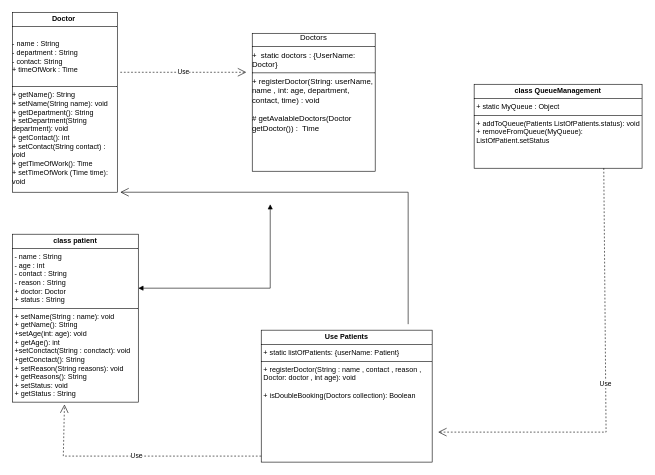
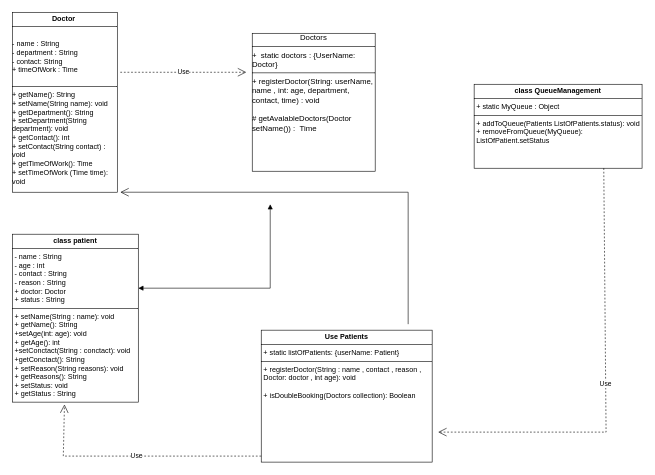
- <mxCell id="3" value="&lt;div align=&quot;center&quot;&gt;&lt;font style=&quot;font-size: 13px;&quot;&gt;Doctors&lt;/font&gt;&lt;/div&gt;&lt;p style=&quot;margin:0px;margin-top:4px;text-align:center;&quot;&gt;&lt;/p&gt;&lt;hr size=&quot;1&quot; style=&quot;border-style:solid;&quot;&gt;&lt;div&gt;&lt;font style=&quot;font-size: 13px;&quot;&gt;+&amp;nbsp; static doctors : {UserName: Doctor}&lt;/font&gt;&lt;/div&gt;&lt;p style=&quot;margin:0px;margin-left:4px;&quot;&gt;&lt;/p&gt;&lt;hr size=&quot;1&quot; style=&quot;border-style:solid;&quot;&gt;&lt;div&gt;&lt;font style=&quot;font-size: 13px;&quot;&gt;+ registerDoctor(String: userName, name , int: age, department, contact, time) : void&lt;/font&gt;&lt;/div&gt;&lt;div&gt;&lt;font style=&quot;font-size: 13px;&quot;&gt;&lt;br&gt;&lt;/font&gt;&lt;/div&gt;&lt;div&gt;&lt;font style=&quot;font-size: 13px;&quot;&gt;# getAvalableDoctors(Doctor getDoctor()) :&amp;nbsp; Time&lt;/font&gt;&lt;/div&gt;&lt;div&gt;&lt;font style=&quot;font-size: 13px;&quot;&gt;&lt;br&gt;&lt;/font&gt;&lt;/div&gt;&lt;div&gt;&lt;font style=&quot;font-size: 13px;&quot;&gt;&amp;nbsp;&lt;/font&gt;&lt;/div&gt;&lt;p style=&quot;margin:0px;margin-left:4px;&quot;&gt;&lt;/p&gt;" style="verticalAlign=top;align=left;overflow=fill;html=1;whiteSpace=wrap;" vertex="1" parent="1"><mxGeometry x="420" y="55" width="205" height="230" as="geometry" /></mxCell>
+ <mxCell id="3" value="&lt;div align=&quot;center&quot;&gt;&lt;font style=&quot;font-size: 13px;&quot;&gt;Doctors&lt;/font&gt;&lt;/div&gt;&lt;p style=&quot;margin:0px;margin-top:4px;text-align:center;&quot;&gt;&lt;/p&gt;&lt;hr size=&quot;1&quot; style=&quot;border-style:solid;&quot;&gt;&lt;div&gt;&lt;font style=&quot;font-size: 13px;&quot;&gt;+&amp;nbsp; static doctors : {UserName: Doctor}&lt;/font&gt;&lt;/div&gt;&lt;p style=&quot;margin:0px;margin-left:4px;&quot;&gt;&lt;/p&gt;&lt;hr size=&quot;1&quot; style=&quot;border-style:solid;&quot;&gt;&lt;div&gt;&lt;font style=&quot;font-size: 13px;&quot;&gt;+ registerDoctor(String: userName, name , int: age, department, contact, time) : void&lt;/font&gt;&lt;/div&gt;&lt;div&gt;&lt;font style=&quot;font-size: 13px;&quot;&gt;&lt;br&gt;&lt;/font&gt;&lt;/div&gt;&lt;div&gt;&lt;font style=&quot;font-size: 13px;&quot;&gt;# getAvalableDoctors(Doctor setName()) :&amp;nbsp; Time&lt;/font&gt;&lt;/div&gt;&lt;div&gt;&lt;font style=&quot;font-size: 13px;&quot;&gt;&lt;br&gt;&lt;/font&gt;&lt;/div&gt;&lt;div&gt;&lt;font style=&quot;font-size: 13px;&quot;&gt;&amp;nbsp;&lt;/font&gt;&lt;/div&gt;&lt;p style=&quot;margin:0px;margin-left:4px;&quot;&gt;&lt;/p&gt;" style="verticalAlign=top;align=left;overflow=fill;html=1;whiteSpace=wrap;" vertex="1" parent="1"><mxGeometry x="420" y="55" width="205" height="230" as="geometry" /></mxCell>
